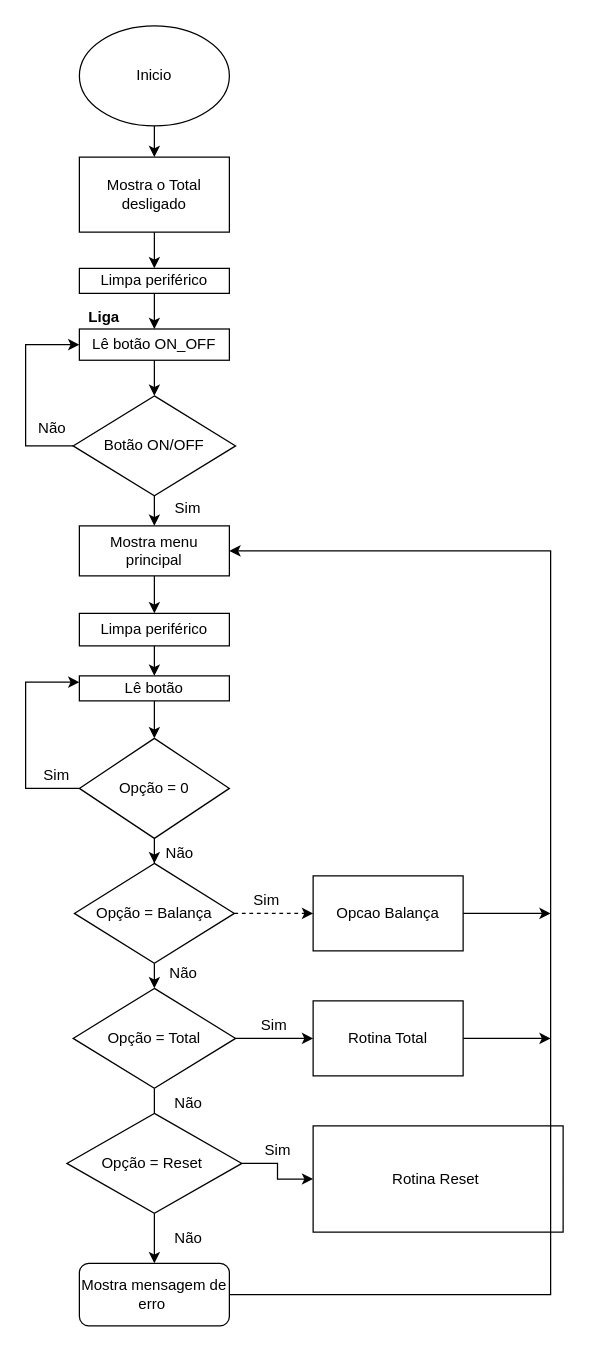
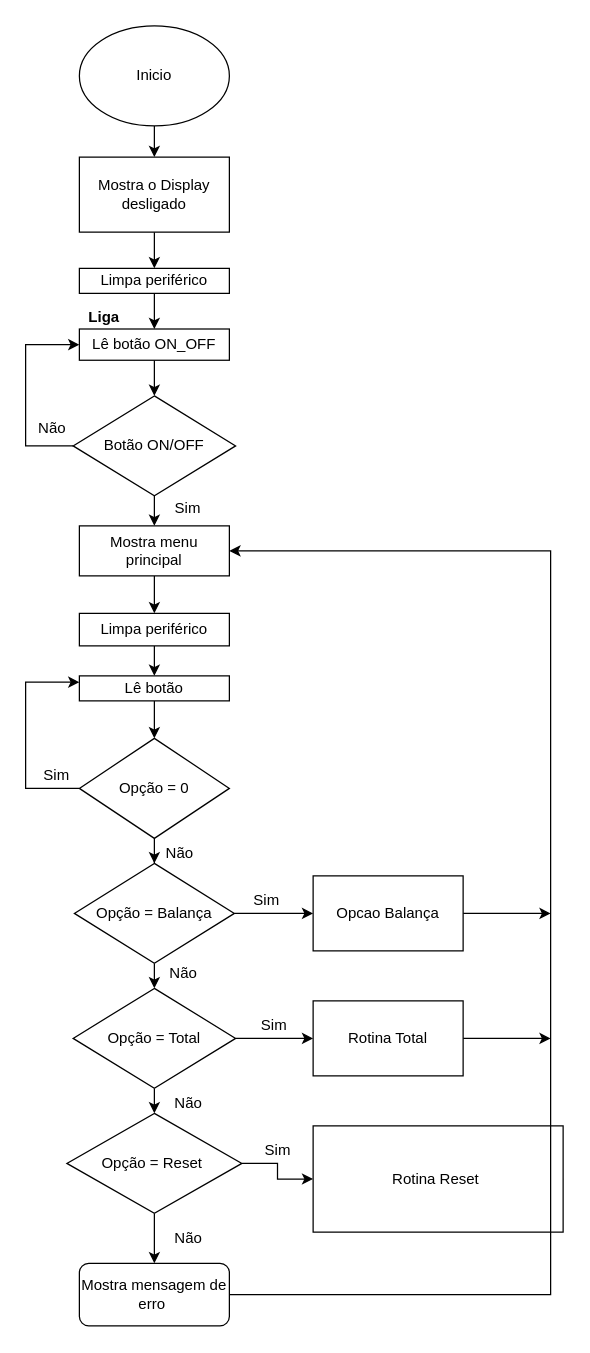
- <mxCell id="5" value="Mostra o Total desligado" style="rounded=0;whiteSpace=wrap;html=1;" vertex="1" parent="1"><mxGeometry x="63" y="125" width="120" height="60" as="geometry" /></mxCell>
+ <mxCell id="5" value="Mostra o Display desligado" style="rounded=0;whiteSpace=wrap;html=1;" vertex="1" parent="1"><mxGeometry x="63" y="125" width="120" height="60" as="geometry" /></mxCell>
- <mxCell id="22" style="edgeStyle=orthogonalEdgeStyle;rounded=0;orthogonalLoop=1;jettySize=auto;html=1;exitX=1;exitY=0.5;exitDx=0;exitDy=0;entryX=0;entryY=0.5;entryDx=0;entryDy=0;dashed=1;" edge="1" parent="1" source="24" target="26"><mxGeometry relative="1" as="geometry" /></mxCell>
+ <mxCell id="22" style="edgeStyle=orthogonalEdgeStyle;rounded=0;orthogonalLoop=1;jettySize=auto;html=1;exitX=1;exitY=0.5;exitDx=0;exitDy=0;entryX=0;entryY=0.5;entryDx=0;entryDy=0;" edge="1" parent="1" source="24" target="26"><mxGeometry relative="1" as="geometry" /></mxCell>
- <mxCell id="28" style="edgeStyle=orthogonalEdgeStyle;rounded=0;orthogonalLoop=1;jettySize=auto;html=1;exitX=0.5;exitY=1;exitDx=0;exitDy=0;entryX=0.5;entryY=0;entryDx=0;entryDy=0;endArrow=none;" edge="1" parent="1" source="29" target="34"><mxGeometry relative="1" as="geometry" /></mxCell>
+ <mxCell id="28" style="edgeStyle=orthogonalEdgeStyle;rounded=0;orthogonalLoop=1;jettySize=auto;html=1;exitX=0.5;exitY=1;exitDx=0;exitDy=0;entryX=0.5;entryY=0;entryDx=0;entryDy=0;" edge="1" parent="1" source="29" target="34"><mxGeometry relative="1" as="geometry" /></mxCell>
